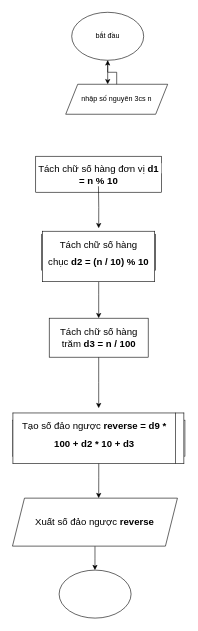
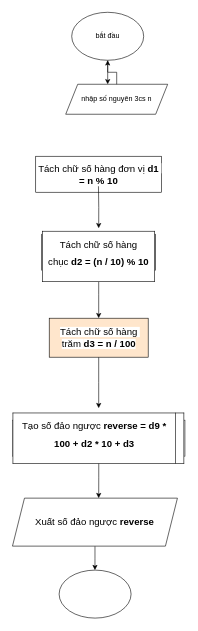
- <mxCell id="11" value="&lt;span style=&quot;box-sizing: border-box; margin: 0px; padding: 0px; font-family: Arial, sans-serif; font-size: 16px; font-variant-numeric: normal; font-variant-east-asian: normal; font-variant-alternates: normal; font-variant-position: normal; font-variant-emoji: normal; text-align: start; white-space-collapse: preserve; background-color: rgb(255, 255, 255); vertical-align: baseline;&quot;&gt;Tách chữ số hàng trăm&amp;nbsp;&lt;/span&gt;&lt;span style=&quot;box-sizing: border-box; margin: 0px; padding: 0px; font-family: Arial, sans-serif; font-size: 16px; font-variant-numeric: normal; font-variant-east-asian: normal; font-variant-alternates: normal; font-variant-position: normal; font-variant-emoji: normal; text-align: start; white-space-collapse: preserve; background-color: rgb(255, 255, 255); vertical-align: baseline;&quot;&gt;&lt;span style=&quot;box-sizing: border-box; margin: 0px; padding: 0px; font-weight: bolder;&quot;&gt;d3 = n / 100&lt;/span&gt;&lt;/span&gt;" style="rounded=0;whiteSpace=wrap;html=1;" vertex="1" parent="1"><mxGeometry x="81.5" y="530" width="165" height="65" as="geometry" /></mxCell>
+ <mxCell id="11" value="&lt;span style=&quot;box-sizing: border-box; margin: 0px; padding: 0px; font-family: Arial, sans-serif; font-size: 16px; font-variant-numeric: normal; font-variant-east-asian: normal; font-variant-alternates: normal; font-variant-position: normal; font-variant-emoji: normal; text-align: start; white-space-collapse: preserve; background-color: rgb(255, 255, 255); vertical-align: baseline;&quot;&gt;Tách chữ số hàng trăm&amp;nbsp;&lt;/span&gt;&lt;span style=&quot;box-sizing: border-box; margin: 0px; padding: 0px; font-family: Arial, sans-serif; font-size: 16px; font-variant-numeric: normal; font-variant-east-asian: normal; font-variant-alternates: normal; font-variant-position: normal; font-variant-emoji: normal; text-align: start; white-space-collapse: preserve; background-color: rgb(255, 255, 255); vertical-align: baseline;&quot;&gt;&lt;span style=&quot;box-sizing: border-box; margin: 0px; padding: 0px; font-weight: bolder;&quot;&gt;d3 = n / 100&lt;/span&gt;&lt;/span&gt;" style="rounded=0;whiteSpace=wrap;html=1;fillColor=#ffe6cc;" vertex="1" parent="1"><mxGeometry x="81.5" y="530" width="165" height="65" as="geometry" /></mxCell>
